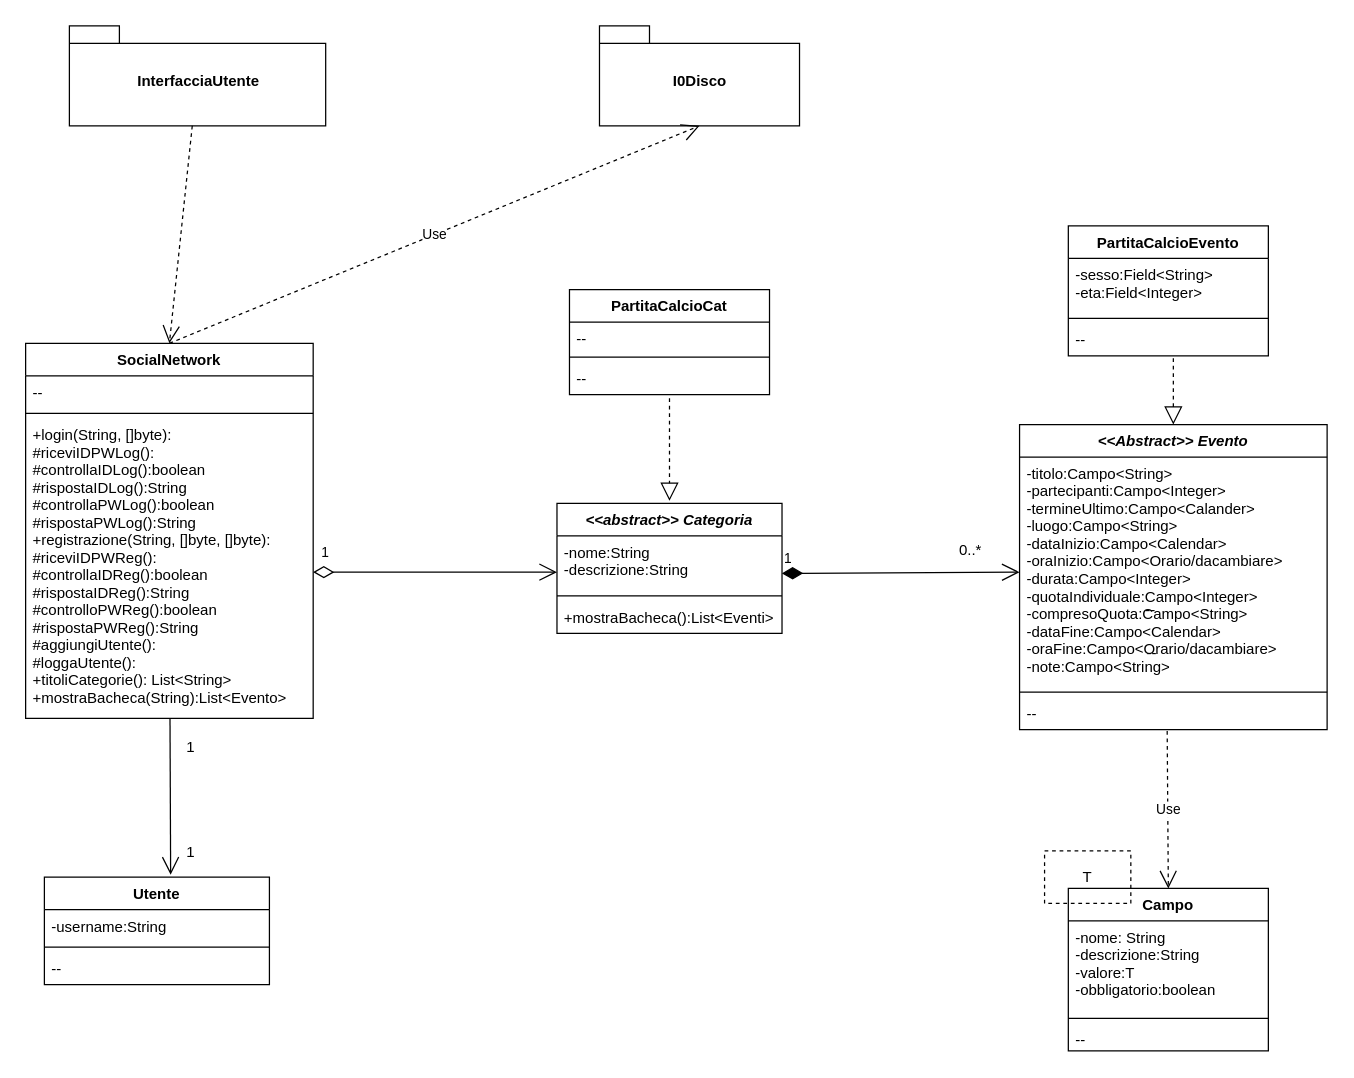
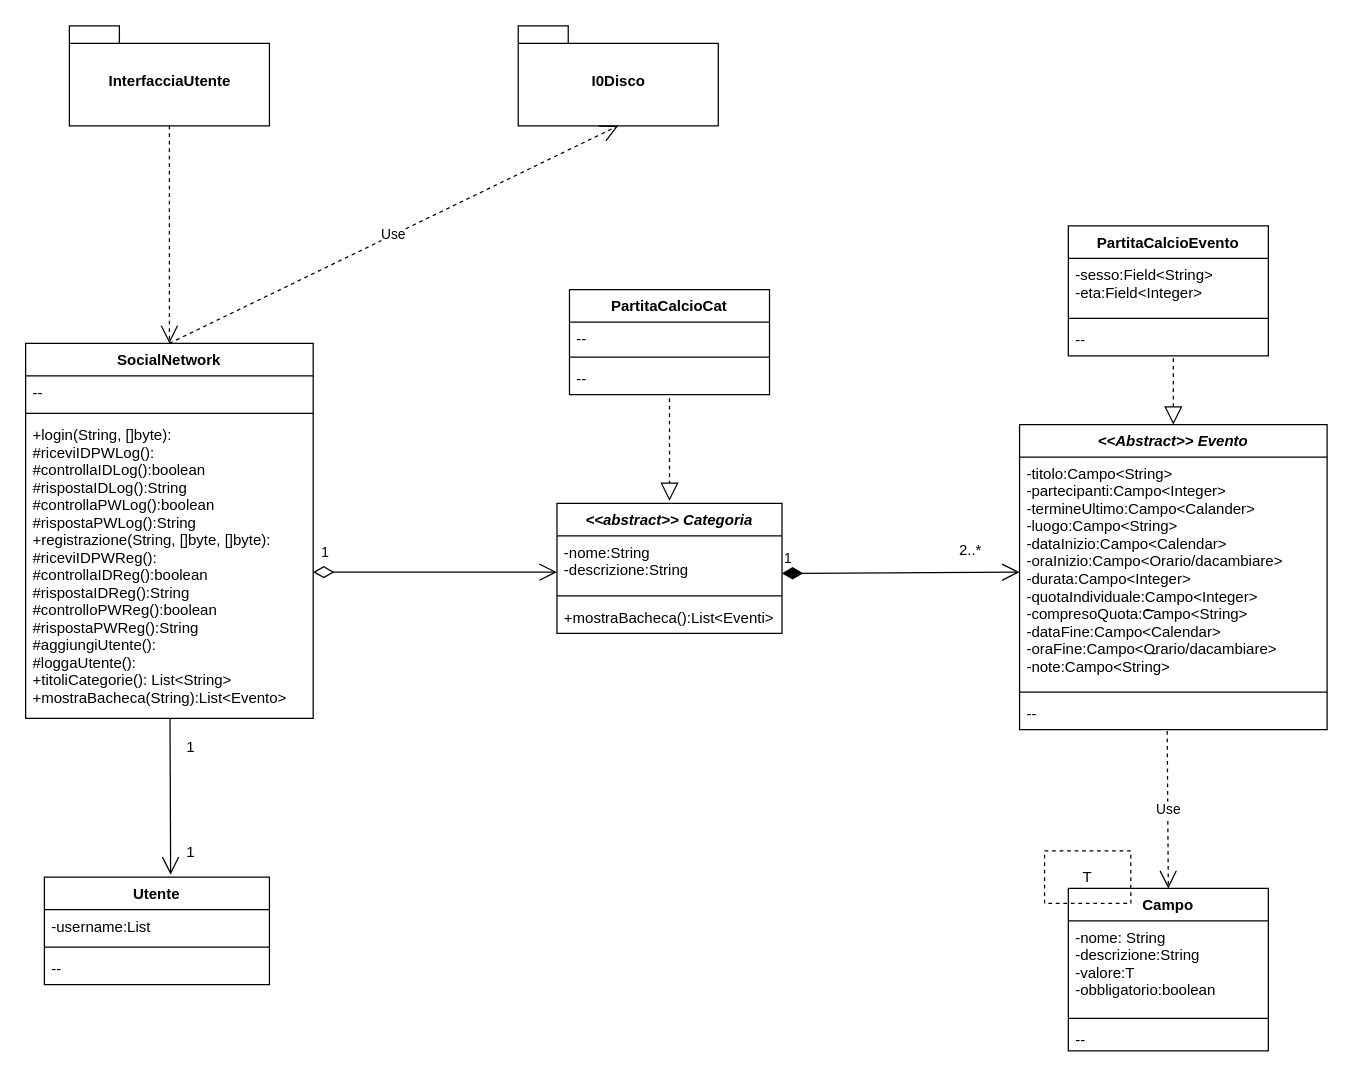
- <mxCell id="6" value="InterfacciaUtente" style="shape=folder;fontStyle=1;spacingTop=10;tabWidth=40;tabHeight=14;tabPosition=left;html=1;" parent="1" vertex="1"><mxGeometry x="55" y="20" width="205" height="80" as="geometry" /></mxCell>
+ <mxCell id="6" value="InterfacciaUtente" style="shape=folder;fontStyle=1;spacingTop=10;tabWidth=40;tabHeight=14;tabPosition=left;html=1;" parent="1" vertex="1"><mxGeometry x="55" y="20" width="160" height="80" as="geometry" /></mxCell>
- <mxCell id="7" value="I0Disco" style="shape=folder;fontStyle=1;spacingTop=10;tabWidth=40;tabHeight=14;tabPosition=left;html=1;" parent="1" vertex="1"><mxGeometry x="479" y="20" width="160" height="80" as="geometry" /></mxCell>
+ <mxCell id="7" value="I0Disco" style="shape=folder;fontStyle=1;spacingTop=10;tabWidth=40;tabHeight=14;tabPosition=left;html=1;" parent="1" vertex="1"><mxGeometry x="414" y="20" width="160" height="80" as="geometry" /></mxCell>
- <mxCell id="40" value="0..*" style="text;html=1;resizable=0;points=[];autosize=1;align=left;verticalAlign=top;spacingTop=-4;" parent="1" vertex="1"><mxGeometry x="765" y="430" width="30" height="20" as="geometry" /></mxCell>
+ <mxCell id="40" value="2..*" style="text;html=1;resizable=0;points=[];autosize=1;align=left;verticalAlign=top;spacingTop=-4;" parent="1" vertex="1"><mxGeometry x="765" y="430" width="30" height="20" as="geometry" /></mxCell>
- <mxCell id="20" value="-username:String" style="text;strokeColor=none;fillColor=none;align=left;verticalAlign=top;spacingLeft=4;spacingRight=4;overflow=hidden;rotatable=0;points=[[0,0.5],[1,0.5]];portConstraint=eastwest;" parent="19" vertex="1"><mxGeometry y="26" width="180" height="26" as="geometry" /></mxCell>
+ <mxCell id="20" value="-username:List" style="text;strokeColor=none;fillColor=none;align=left;verticalAlign=top;spacingLeft=4;spacingRight=4;overflow=hidden;rotatable=0;points=[[0,0.5],[1,0.5]];portConstraint=eastwest;" parent="19" vertex="1"><mxGeometry y="26" width="180" height="26" as="geometry" /></mxCell>
